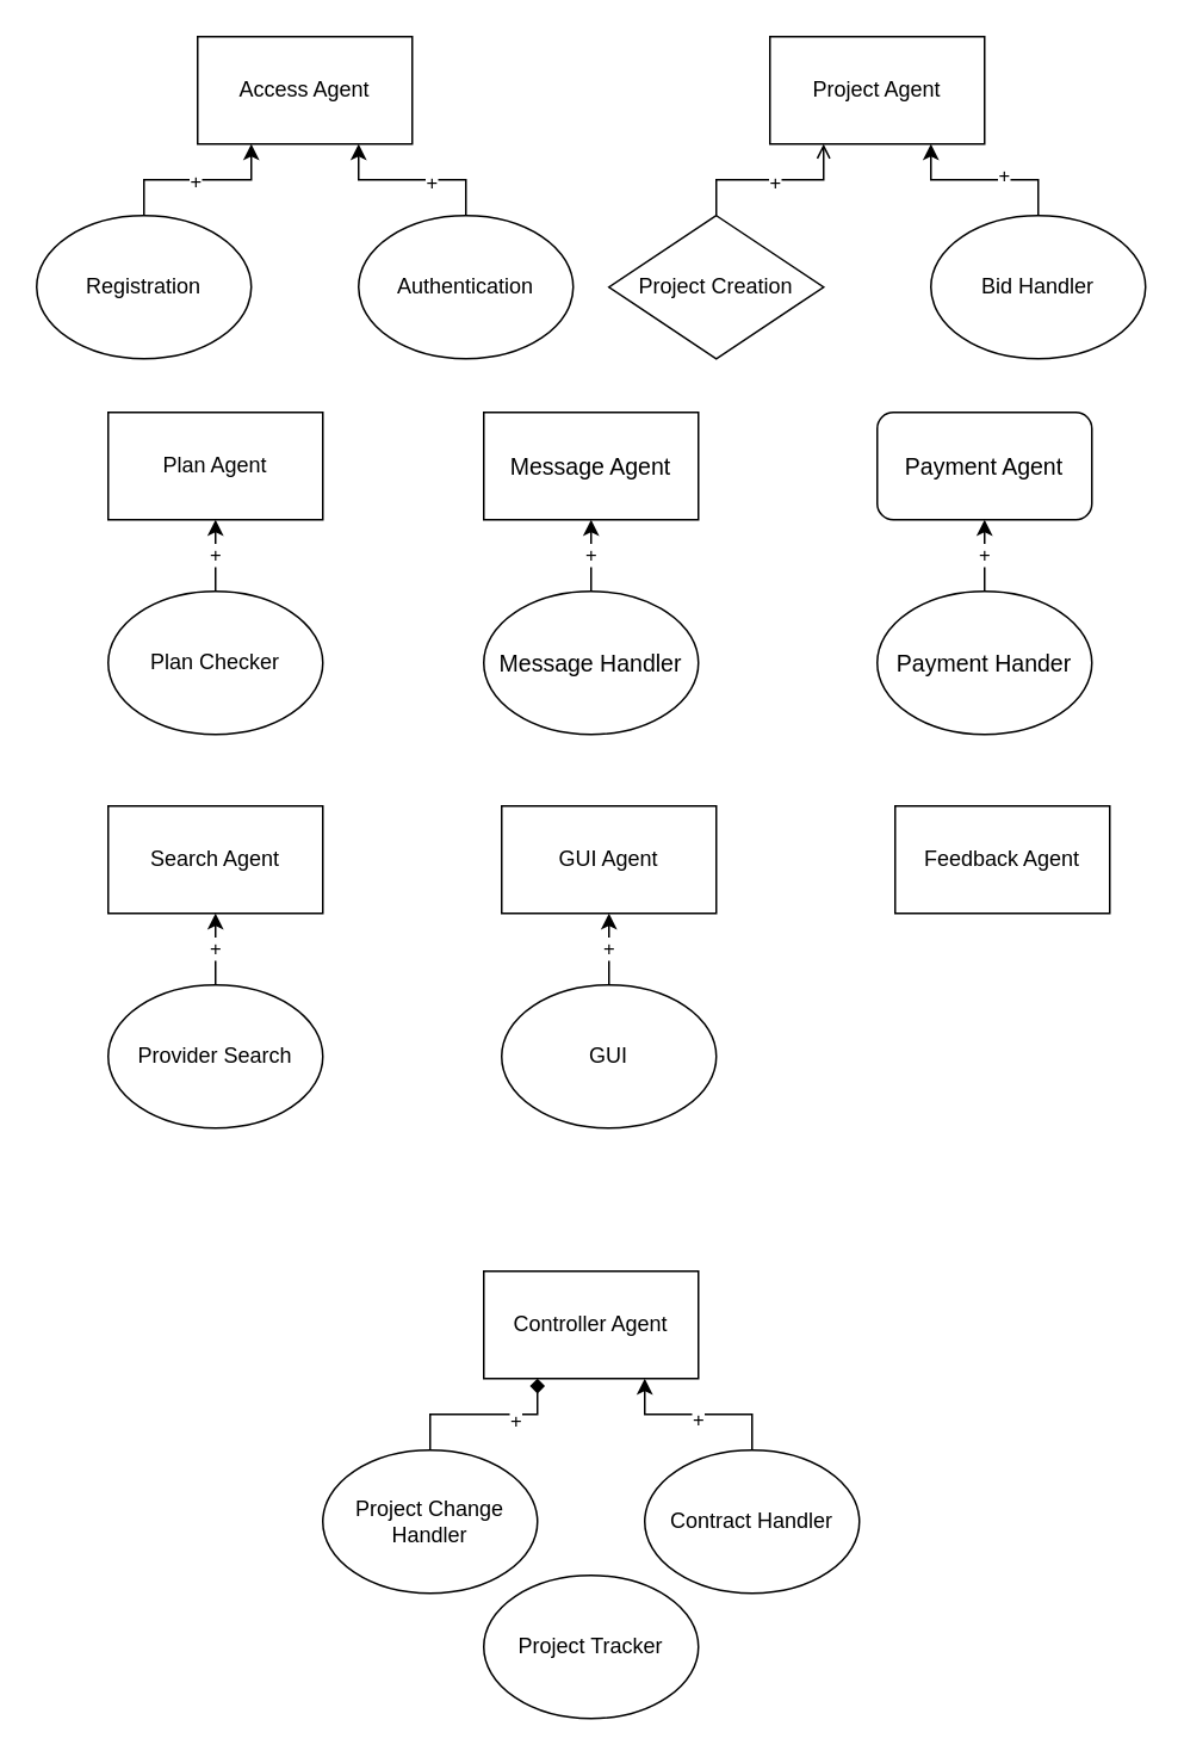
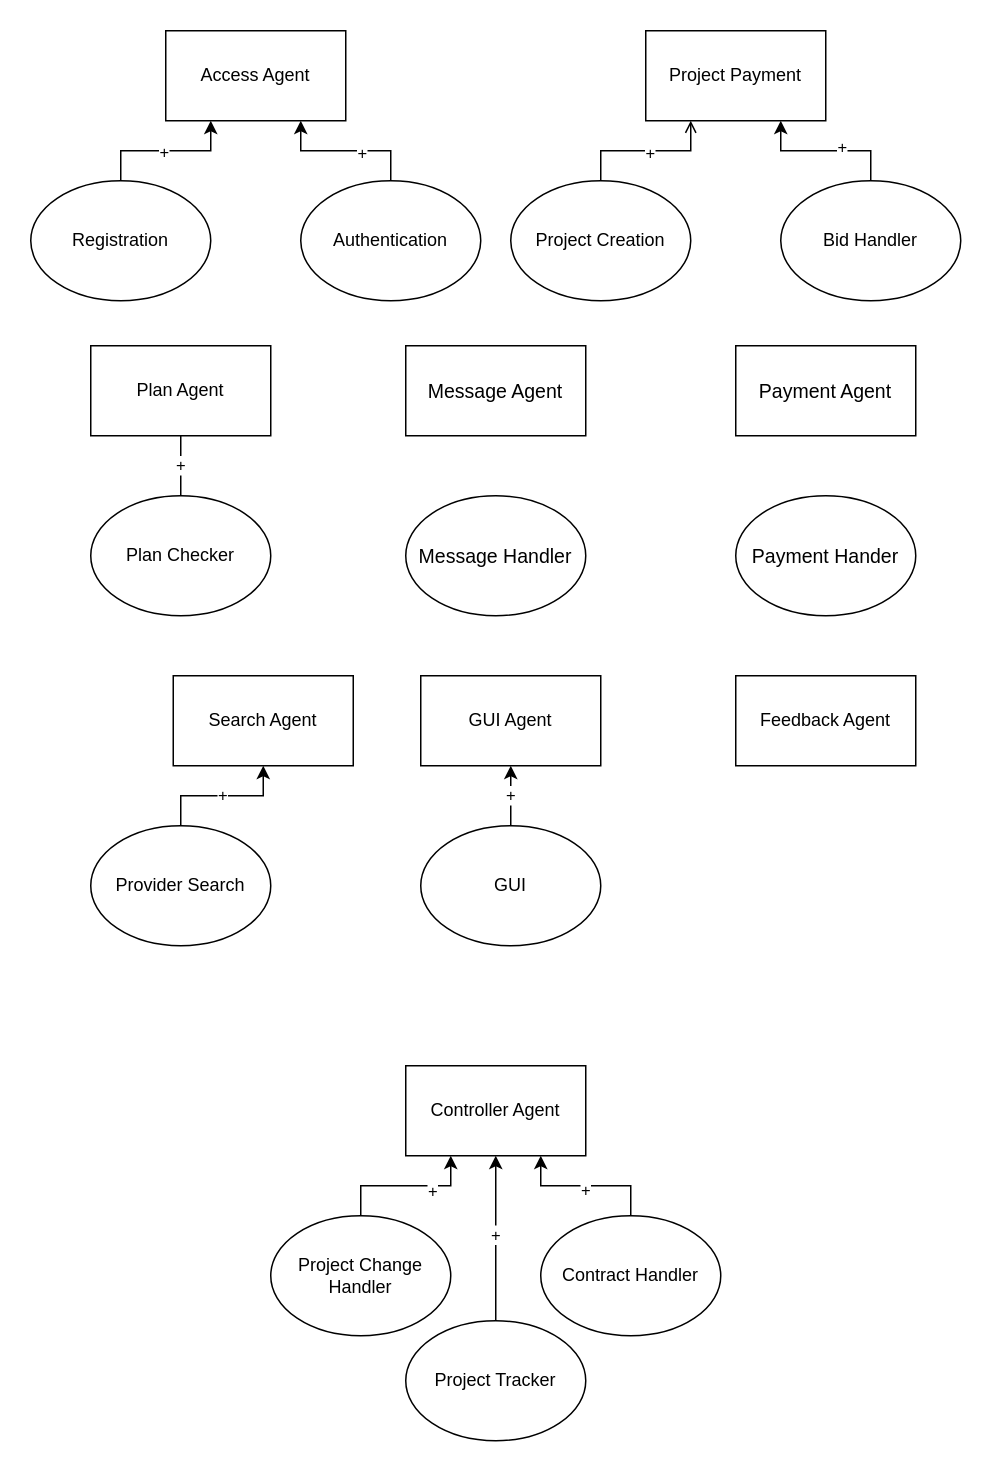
- <mxCell id="12" value="Project Agent" style="rounded=0;whiteSpace=wrap;html=1;" vertex="1" parent="1"><mxGeometry x="430" y="20" width="120" height="60" as="geometry" /></mxCell>
+ <mxCell id="12" value="Project Payment" style="rounded=0;whiteSpace=wrap;html=1;" vertex="1" parent="1"><mxGeometry x="430" y="20" width="120" height="60" as="geometry" /></mxCell>
- <mxCell id="9" value="Project Creation" style="rhombus;whiteSpace=wrap;html=1;" vertex="1" parent="1"><mxGeometry x="340" y="120" width="120" height="80" as="geometry" /></mxCell>
+ <mxCell id="9" value="Project Creation" style="ellipse;whiteSpace=wrap;html=1;" vertex="1" parent="1"><mxGeometry x="340" y="120" width="120" height="80" as="geometry" /></mxCell>
- <mxCell id="22" value="&lt;span style=&quot;font-family: &amp;#34;arial&amp;#34; ; font-size: 13px ; background-color: rgb(255 , 255 , 255)&quot;&gt;Payment Agent&lt;/span&gt;" style="whiteSpace=wrap;html=1;rounded=1;" vertex="1" parent="1"><mxGeometry x="490" y="230" width="120" height="60" as="geometry" /></mxCell>
+ <mxCell id="22" value="&lt;span style=&quot;font-family: &amp;#34;arial&amp;#34; ; font-size: 13px ; background-color: rgb(255 , 255 , 255)&quot;&gt;Payment Agent&lt;/span&gt;" style="rounded=0;whiteSpace=wrap;html=1;" vertex="1" parent="1"><mxGeometry x="490" y="230" width="120" height="60" as="geometry" /></mxCell>
- <mxCell id="17" value="+" style="edgeStyle=orthogonalEdgeStyle;rounded=0;orthogonalLoop=1;jettySize=auto;html=1;exitX=0.5;exitY=0;exitDx=0;exitDy=0;entryX=0.5;entryY=1;entryDx=0;entryDy=0;" edge="1" source="18" target="16" parent="1"><mxGeometry relative="1" as="geometry"><mxPoint x="90" y="310" as="targetPoint" /><Array as="points" /></mxGeometry></mxCell>
+ <mxCell id="17" value="+" style="edgeStyle=orthogonalEdgeStyle;rounded=0;orthogonalLoop=1;jettySize=auto;html=1;exitX=0.5;exitY=0;exitDx=0;exitDy=0;entryX=0.5;entryY=1;entryDx=0;entryDy=0;endArrow=none;" edge="1" source="18" target="16" parent="1"><mxGeometry relative="1" as="geometry"><mxPoint x="90" y="310" as="targetPoint" /><Array as="points" /></mxGeometry></mxCell>
- <mxCell id="24" value="+" style="edgeStyle=orthogonalEdgeStyle;rounded=0;orthogonalLoop=1;jettySize=auto;html=1;exitX=0.5;exitY=0;exitDx=0;exitDy=0;entryX=0.5;entryY=1;entryDx=0;entryDy=0;" edge="1" source="23" target="25" parent="1"><mxGeometry relative="1" as="geometry"><mxPoint x="300" y="310" as="targetPoint" /><Array as="points" /></mxGeometry></mxCell>
- <mxCell id="21" value="+" style="edgeStyle=orthogonalEdgeStyle;rounded=0;orthogonalLoop=1;jettySize=auto;html=1;exitX=0.5;exitY=0;exitDx=0;exitDy=0;entryX=0.5;entryY=1;entryDx=0;entryDy=0;" edge="1" source="20" target="22" parent="1"><mxGeometry relative="1" as="geometry"><mxPoint x="520" y="310" as="targetPoint" /><Array as="points" /></mxGeometry></mxCell>
- <mxCell id="29" value="Search Agent" style="rounded=0;whiteSpace=wrap;html=1;" vertex="1" parent="1"><mxGeometry x="60" y="450" width="120" height="60" as="geometry" /></mxCell>
+ <mxCell id="29" value="Search Agent" style="rounded=0;whiteSpace=wrap;html=1;" vertex="1" parent="1"><mxGeometry x="115" y="450" width="120" height="60" as="geometry" /></mxCell>
- <mxCell id="19" value="Feedback Agent" style="rounded=0;whiteSpace=wrap;html=1;" vertex="1" parent="1"><mxGeometry x="500" y="450" width="120" height="60" as="geometry" /></mxCell>
+ <mxCell id="19" value="Feedback Agent" style="rounded=0;whiteSpace=wrap;html=1;" vertex="1" parent="1"><mxGeometry x="490" y="450" width="120" height="60" as="geometry" /></mxCell>
- <mxCell id="33" style="edgeStyle=orthogonalEdgeStyle;rounded=0;orthogonalLoop=1;jettySize=auto;html=1;exitX=0.5;exitY=0;exitDx=0;exitDy=0;entryX=0.25;entryY=1;entryDx=0;entryDy=0;endArrow=diamond;" edge="1" source="32" target="35" parent="1"><mxGeometry relative="1" as="geometry"><mxPoint x="290" y="780" as="targetPoint" /></mxGeometry></mxCell>
+ <mxCell id="33" style="edgeStyle=orthogonalEdgeStyle;rounded=0;orthogonalLoop=1;jettySize=auto;html=1;exitX=0.5;exitY=0;exitDx=0;exitDy=0;entryX=0.25;entryY=1;entryDx=0;entryDy=0;" edge="1" source="32" target="35" parent="1"><mxGeometry relative="1" as="geometry"><mxPoint x="290" y="780" as="targetPoint" /></mxGeometry></mxCell>
+ <mxCell id="40" style="edgeStyle=orthogonalEdgeStyle;rounded=0;orthogonalLoop=1;jettySize=auto;html=1;exitX=0.5;exitY=0;exitDx=0;exitDy=0;entryX=0.5;entryY=1;entryDx=0;entryDy=0;" edge="1" source="39" parent="1" target="35"><mxGeometry relative="1" as="geometry"><mxPoint x="320" y="800" as="targetPoint" /></mxGeometry></mxCell>
+ <mxCell id="41" value="+" style="edgeLabel;html=1;align=center;verticalAlign=middle;resizable=0;points=[];" vertex="1" connectable="0" parent="40"><mxGeometry x="0.054" y="1" relative="1" as="geometry"><mxPoint as="offset" /></mxGeometry></mxCell>
